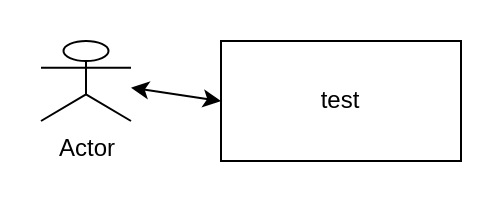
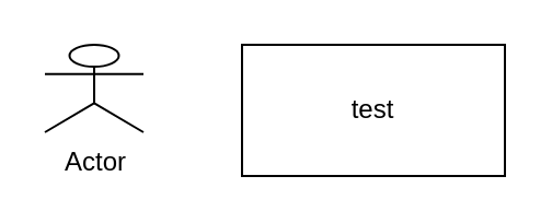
- <mxCell id="3" value="" style="endArrow=classic;startArrow=classic;html=1;rounded=0;exitX=0;exitY=0.5;exitDx=0;exitDy=0;" edge="1" parent="1" source="2" target="4"><mxGeometry width="50" height="50" relative="1" as="geometry"><mxPoint x="270" y="160" as="sourcePoint" /><mxPoint x="320" y="110" as="targetPoint" /></mxGeometry></mxCell>
